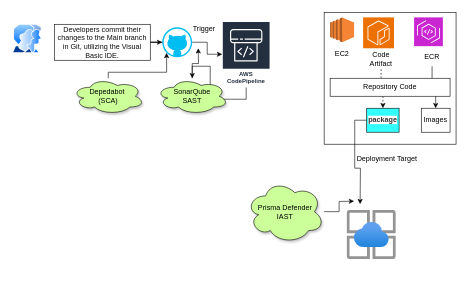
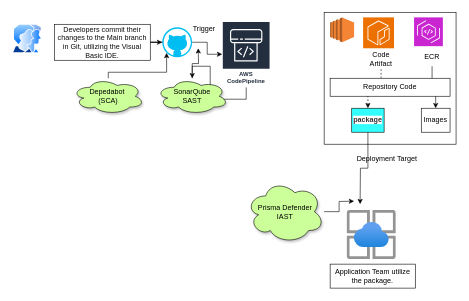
- <mxCell id="12" value="EC2" style="text;html=1;align=center;verticalAlign=middle;whiteSpace=wrap;rounded=0;" vertex="1" parent="1"><mxGeometry x="540" y="80" width="60" height="20" as="geometry" /></mxCell>
- <mxCell id="22" value="&lt;b style=&quot;&quot;&gt;&lt;font style=&quot;background-color: rgb(255, 255, 255);&quot; color=&quot;#333333&quot;&gt;package&lt;/font&gt;&lt;/b&gt;" style="rounded=0;whiteSpace=wrap;html=1;fillColor=#33FFFF;" vertex="1" parent="1"><mxGeometry x="611" y="180" width="54" height="40" as="geometry" /></mxCell>
+ <mxCell id="22" value="&lt;b style=&quot;&quot;&gt;&lt;font style=&quot;background-color: rgb(255, 255, 255);&quot; color=&quot;#333333&quot;&gt;package&lt;/font&gt;&lt;/b&gt;" style="rounded=0;whiteSpace=wrap;html=1;fillColor=#33FFFF;" vertex="1" parent="1"><mxGeometry x="586" y="180" width="54" height="40" as="geometry" /></mxCell>
+ <mxCell id="28" value="Application Team utilize the package." style="rounded=0;whiteSpace=wrap;html=1;" vertex="1" parent="1"><mxGeometry x="550" y="440" width="142" height="40" as="geometry" /></mxCell>
